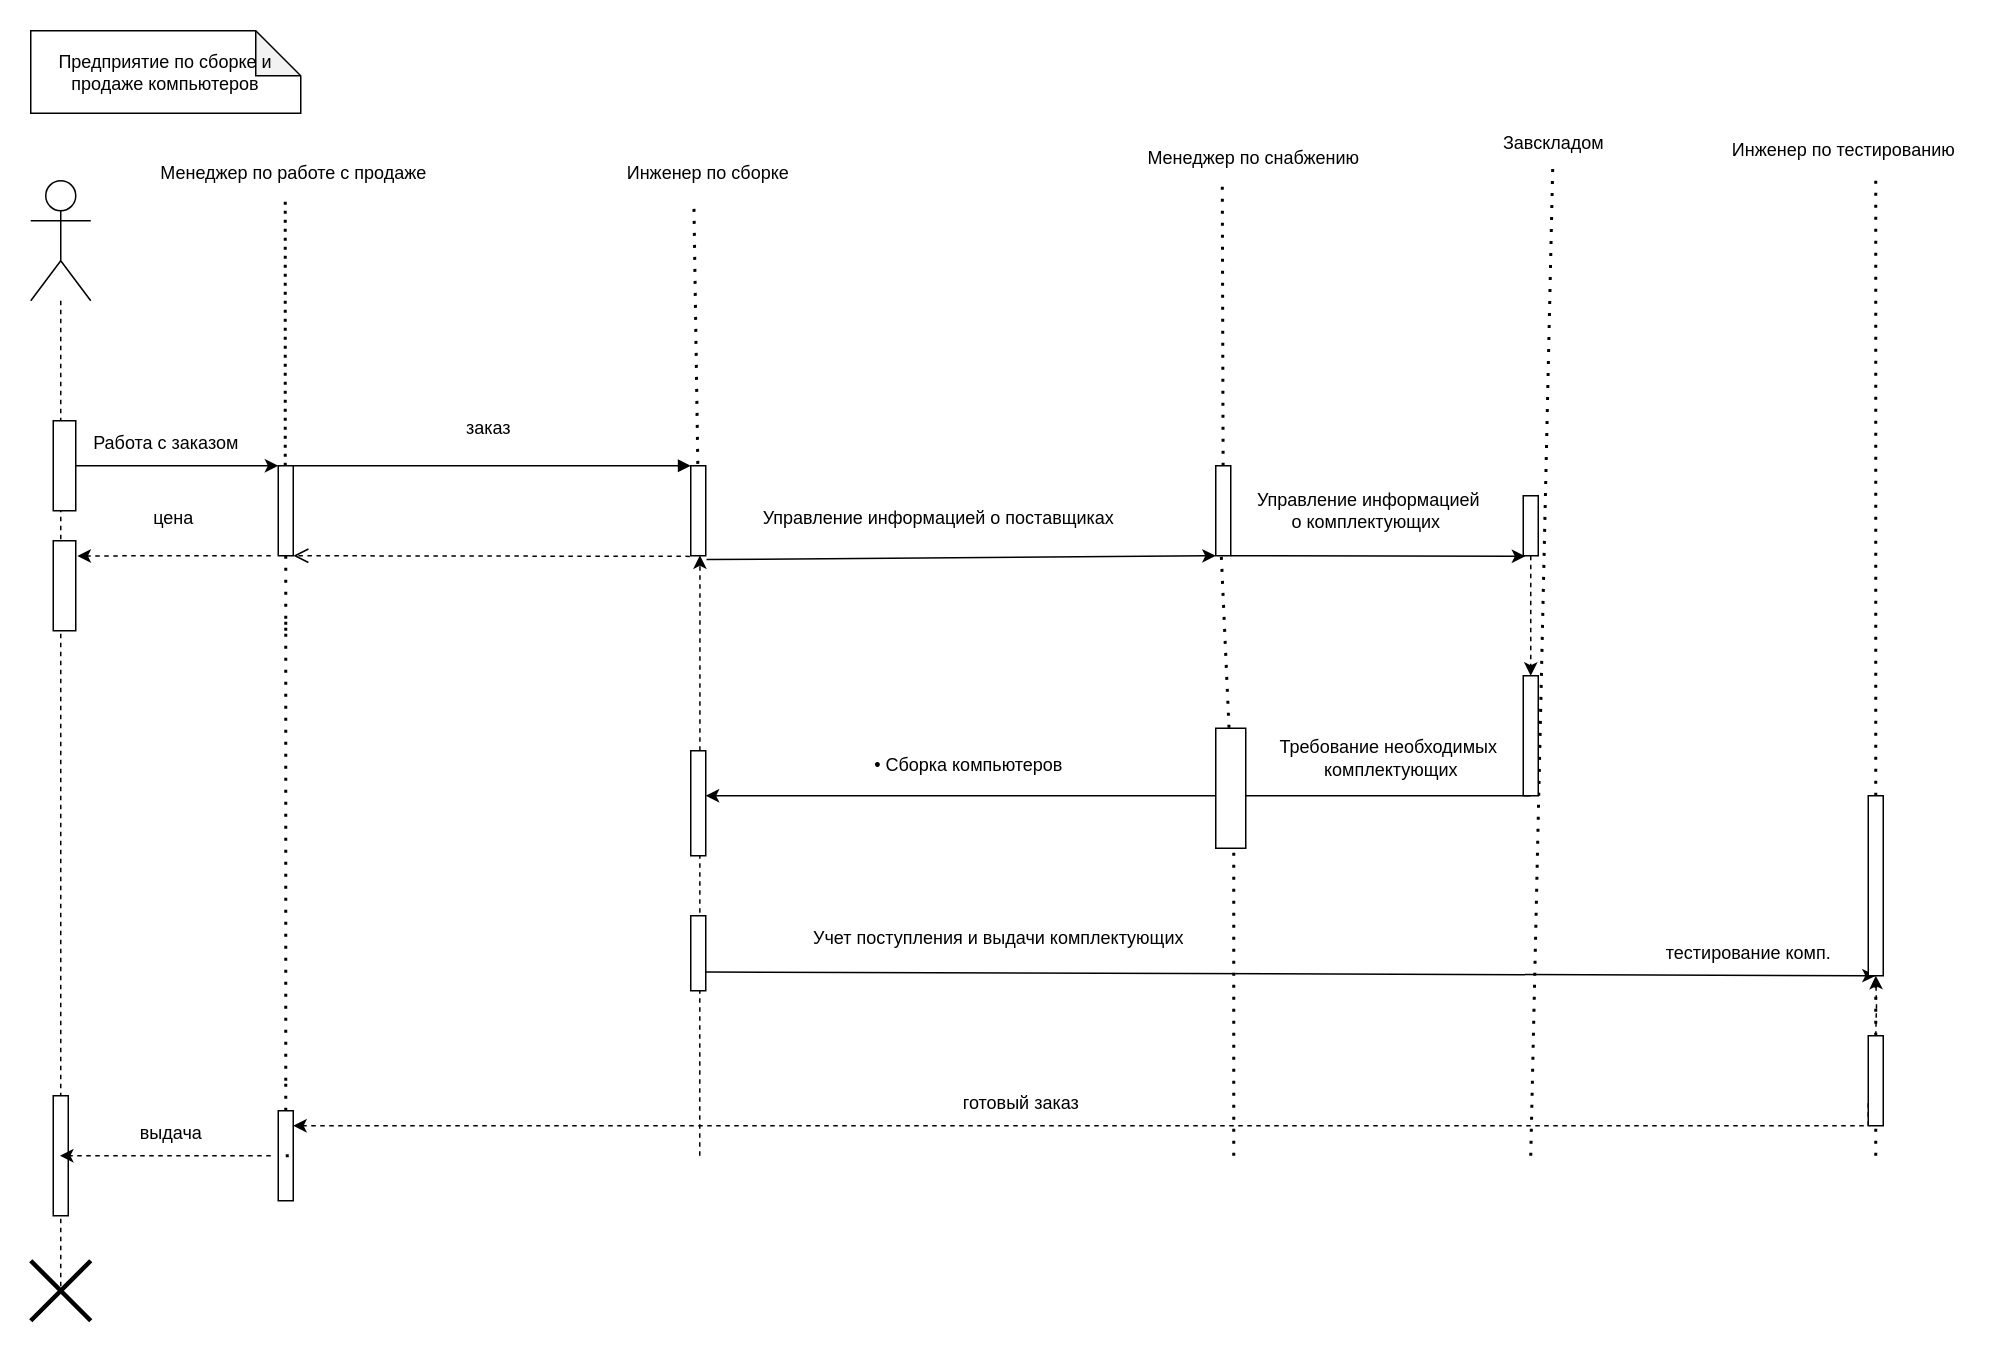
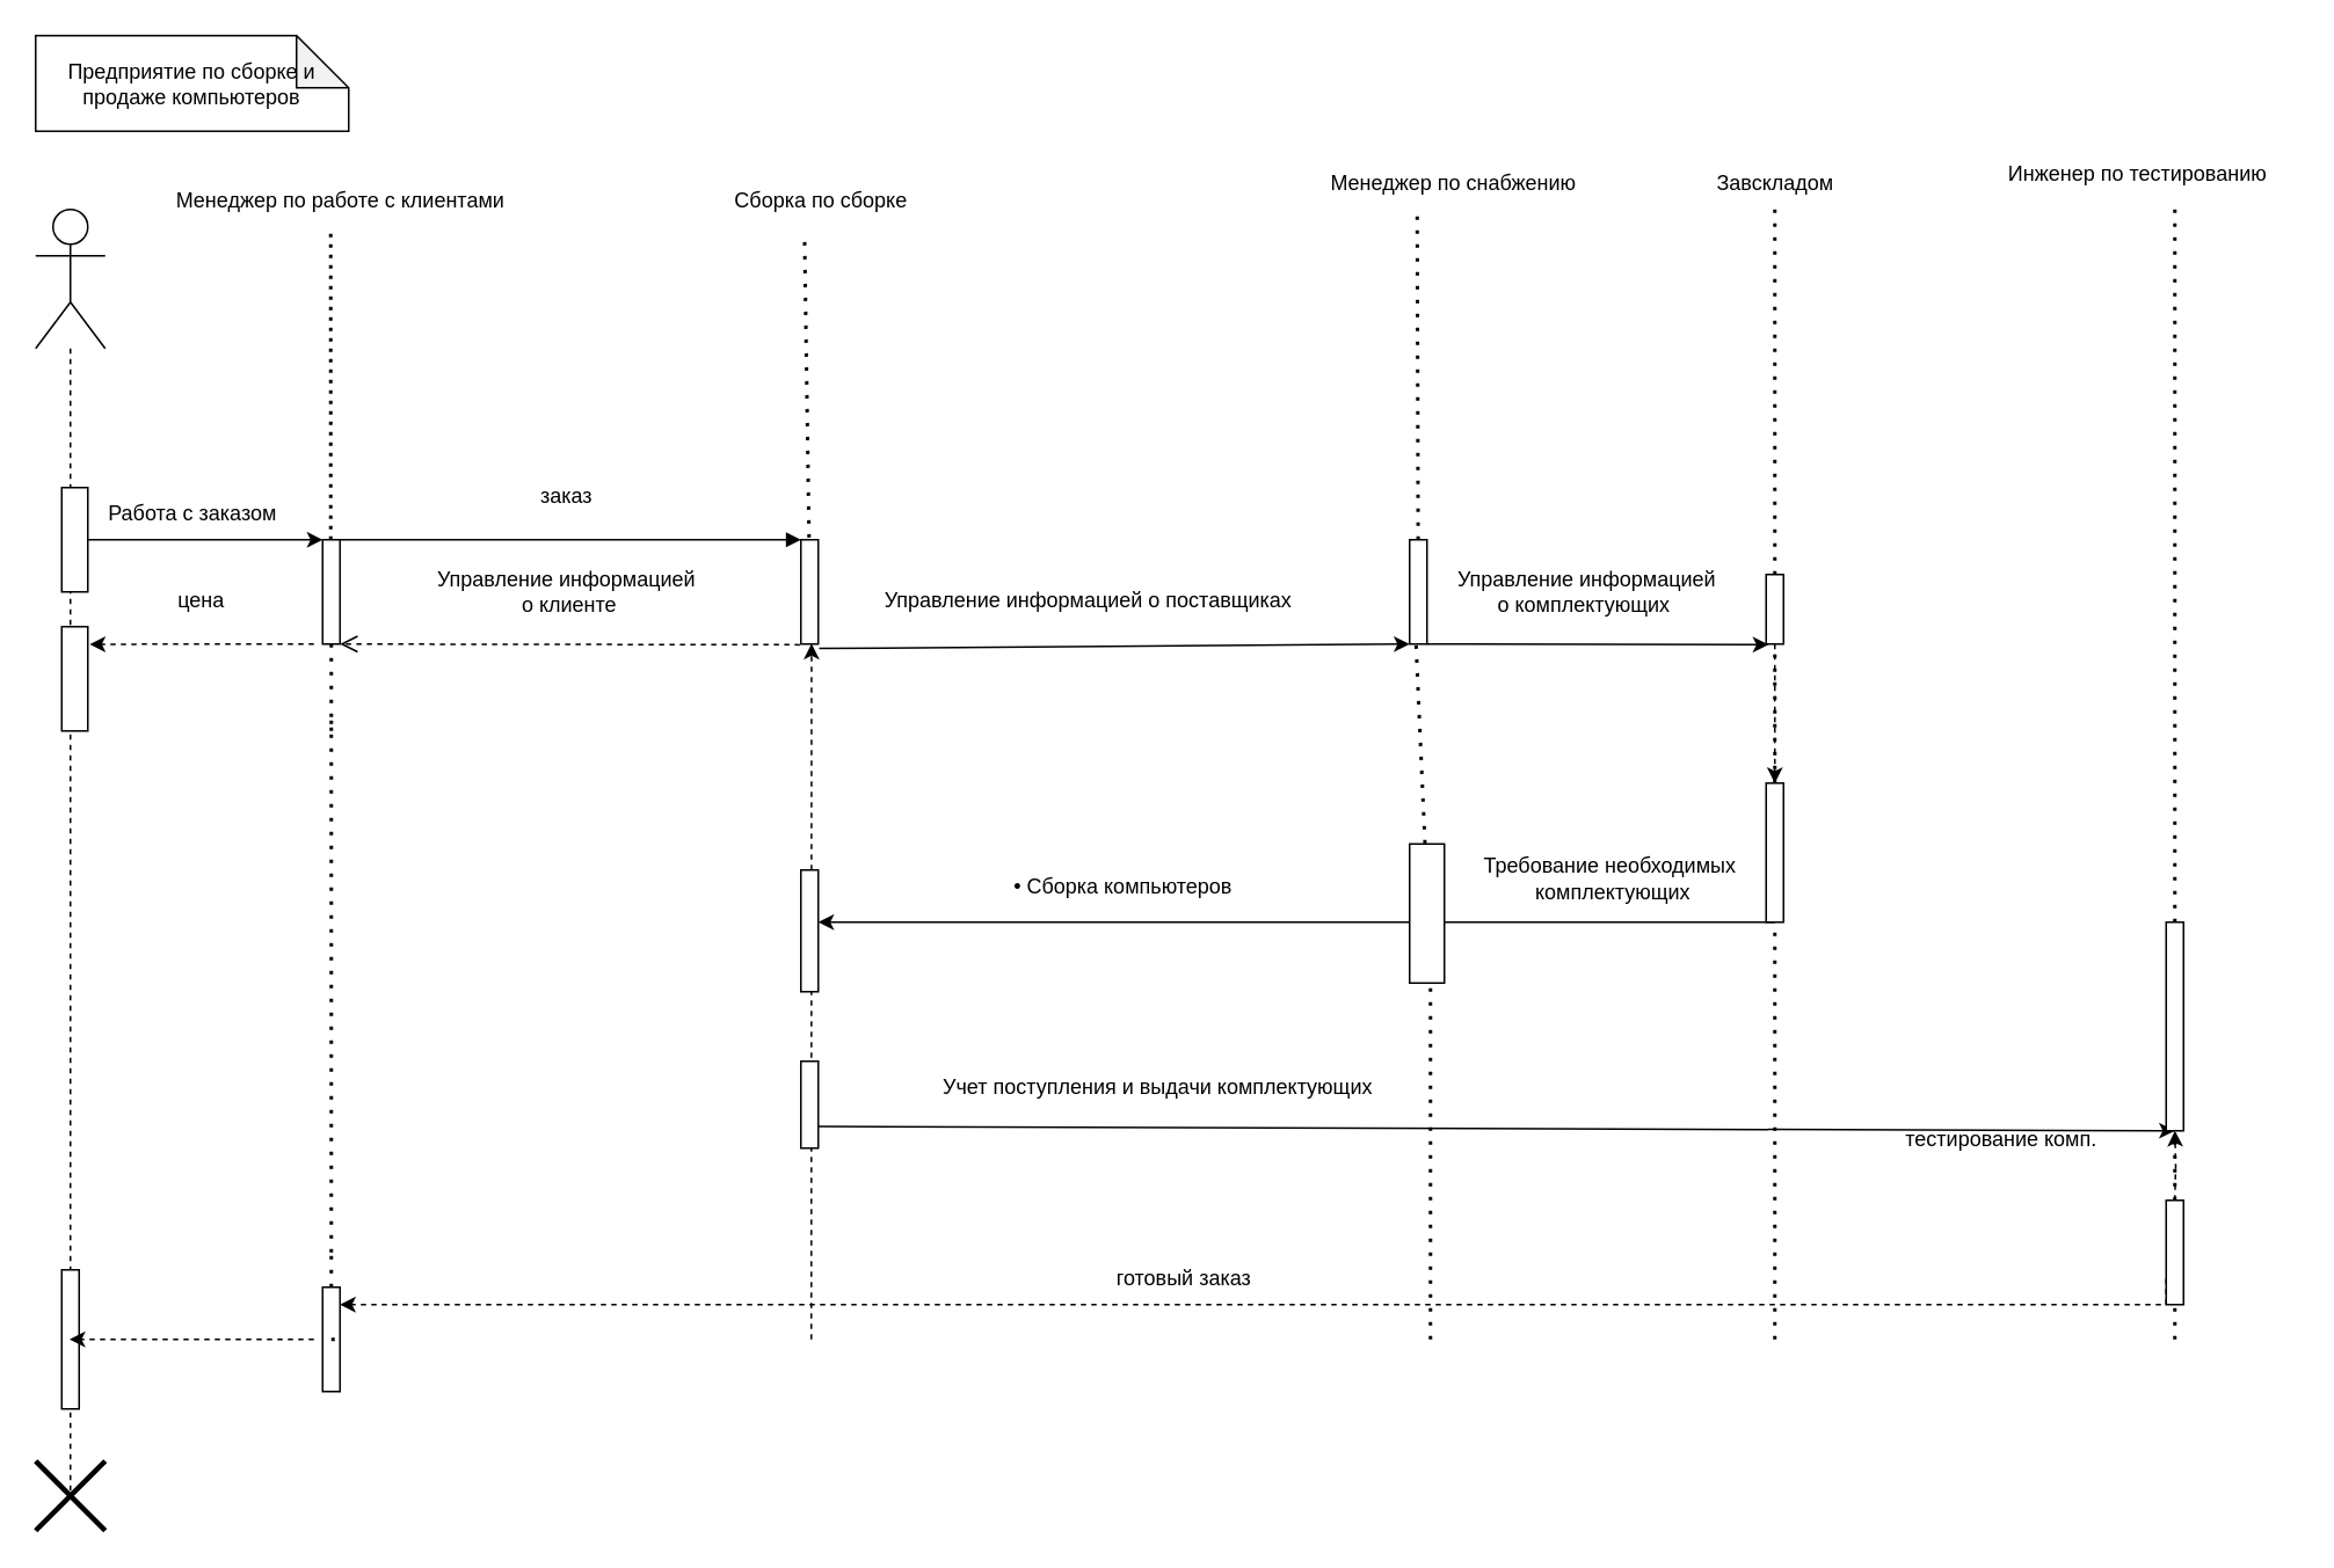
- <mxCell id="4" value="Завскладом" style="text;html=1;resizable=0;autosize=1;align=center;verticalAlign=middle;points=[];fillColor=none;strokeColor=none;rounded=0;" parent="1" vertex="1"><mxGeometry x="990" y="80" width="90" height="30" as="geometry" /></mxCell>
+ <mxCell id="4" value="Завскладом" style="text;html=1;resizable=0;autosize=1;align=center;verticalAlign=middle;points=[];fillColor=none;strokeColor=none;rounded=0;" parent="1" vertex="1"><mxGeometry x="975" y="90" width="90" height="30" as="geometry" /></mxCell>
- <mxCell id="2" value="Менеджер по работе с продаже" style="text;html=1;resizable=0;autosize=1;align=center;verticalAlign=middle;points=[];fillColor=none;strokeColor=none;rounded=0;" parent="1" vertex="1"><mxGeometry x="90" y="100" width="210" height="30" as="geometry" /></mxCell>
+ <mxCell id="2" value="Менеджер по работе с клиентами" style="text;html=1;resizable=0;autosize=1;align=center;verticalAlign=middle;points=[];fillColor=none;strokeColor=none;rounded=0;" parent="1" vertex="1"><mxGeometry x="90" y="100" width="210" height="30" as="geometry" /></mxCell>
- <mxCell id="6" value="Инженер&amp;nbsp;по сборке&amp;nbsp;" style="text;html=1;resizable=0;autosize=1;align=center;verticalAlign=middle;points=[];fillColor=none;strokeColor=none;rounded=0;" parent="1" vertex="1"><mxGeometry x="408" y="100" width="130" height="30" as="geometry" /></mxCell>
+ <mxCell id="6" value="Сборка&amp;nbsp;по сборке&amp;nbsp;" style="text;html=1;resizable=0;autosize=1;align=center;verticalAlign=middle;points=[];fillColor=none;strokeColor=none;rounded=0;" parent="1" vertex="1"><mxGeometry x="408" y="100" width="130" height="30" as="geometry" /></mxCell>
+ <mxCell id="7" value="Управление информацией&lt;br&gt;&amp;nbsp;о клиенте" style="text;html=1;align=center;verticalAlign=middle;resizable=0;points=[];autosize=1;strokeColor=none;fillColor=none;" parent="1" vertex="1"><mxGeometry x="240" y="320" width="170" height="40" as="geometry" /></mxCell>
- <mxCell id="25" value="тестирование комп." style="text;html=1;align=center;verticalAlign=middle;resizable=0;points=[];autosize=1;strokeColor=none;fillColor=none;" parent="1" vertex="1"><mxGeometry x="1100" y="620" width="130" height="30" as="geometry" /></mxCell>
+ <mxCell id="25" value="тестирование комп." style="text;html=1;align=center;verticalAlign=middle;resizable=0;points=[];autosize=1;strokeColor=none;fillColor=none;" parent="1" vertex="1"><mxGeometry x="1085" y="640" width="130" height="30" as="geometry" /></mxCell>
- <mxCell id="35" value="выдача&amp;nbsp;" style="text;html=1;align=center;verticalAlign=middle;resizable=0;points=[];autosize=1;strokeColor=none;fillColor=none;" parent="1" vertex="1"><mxGeometry x="80" y="740" width="70" height="30" as="geometry" /></mxCell>
